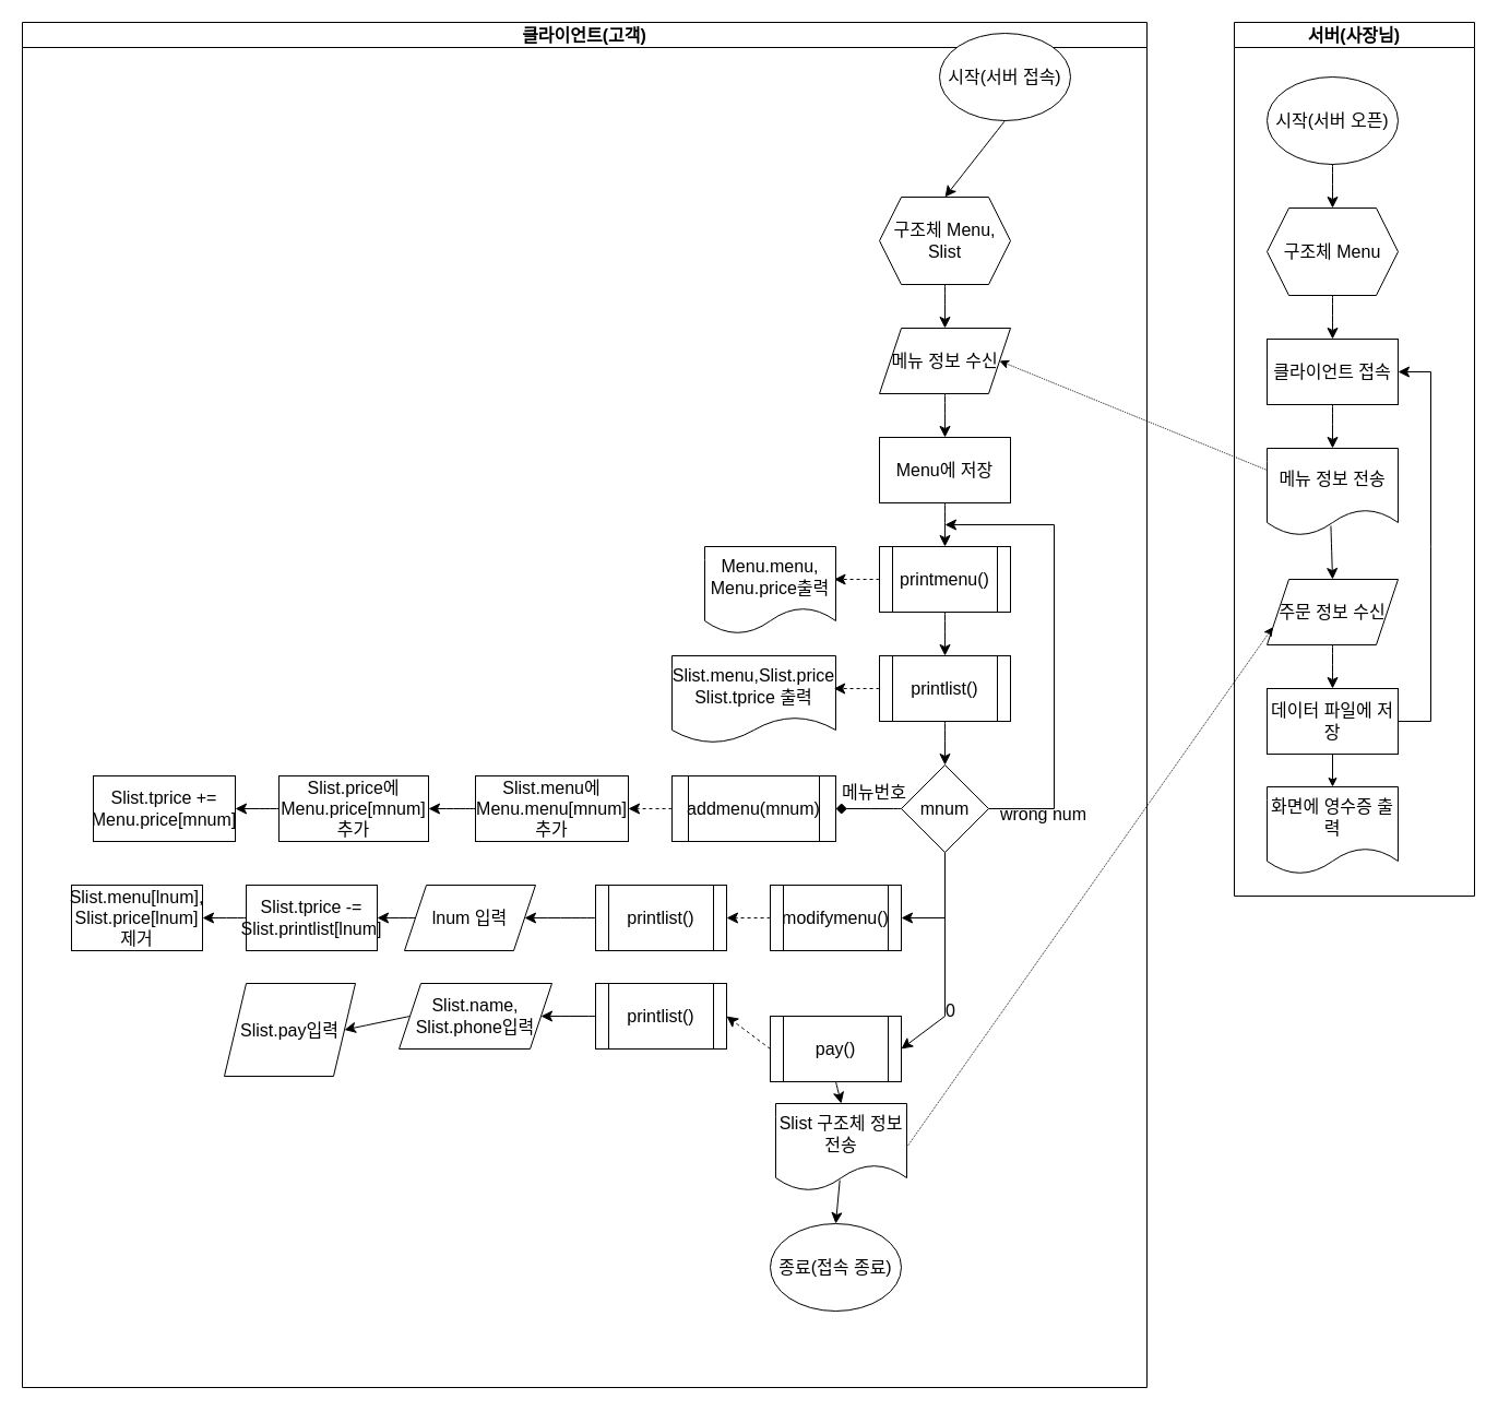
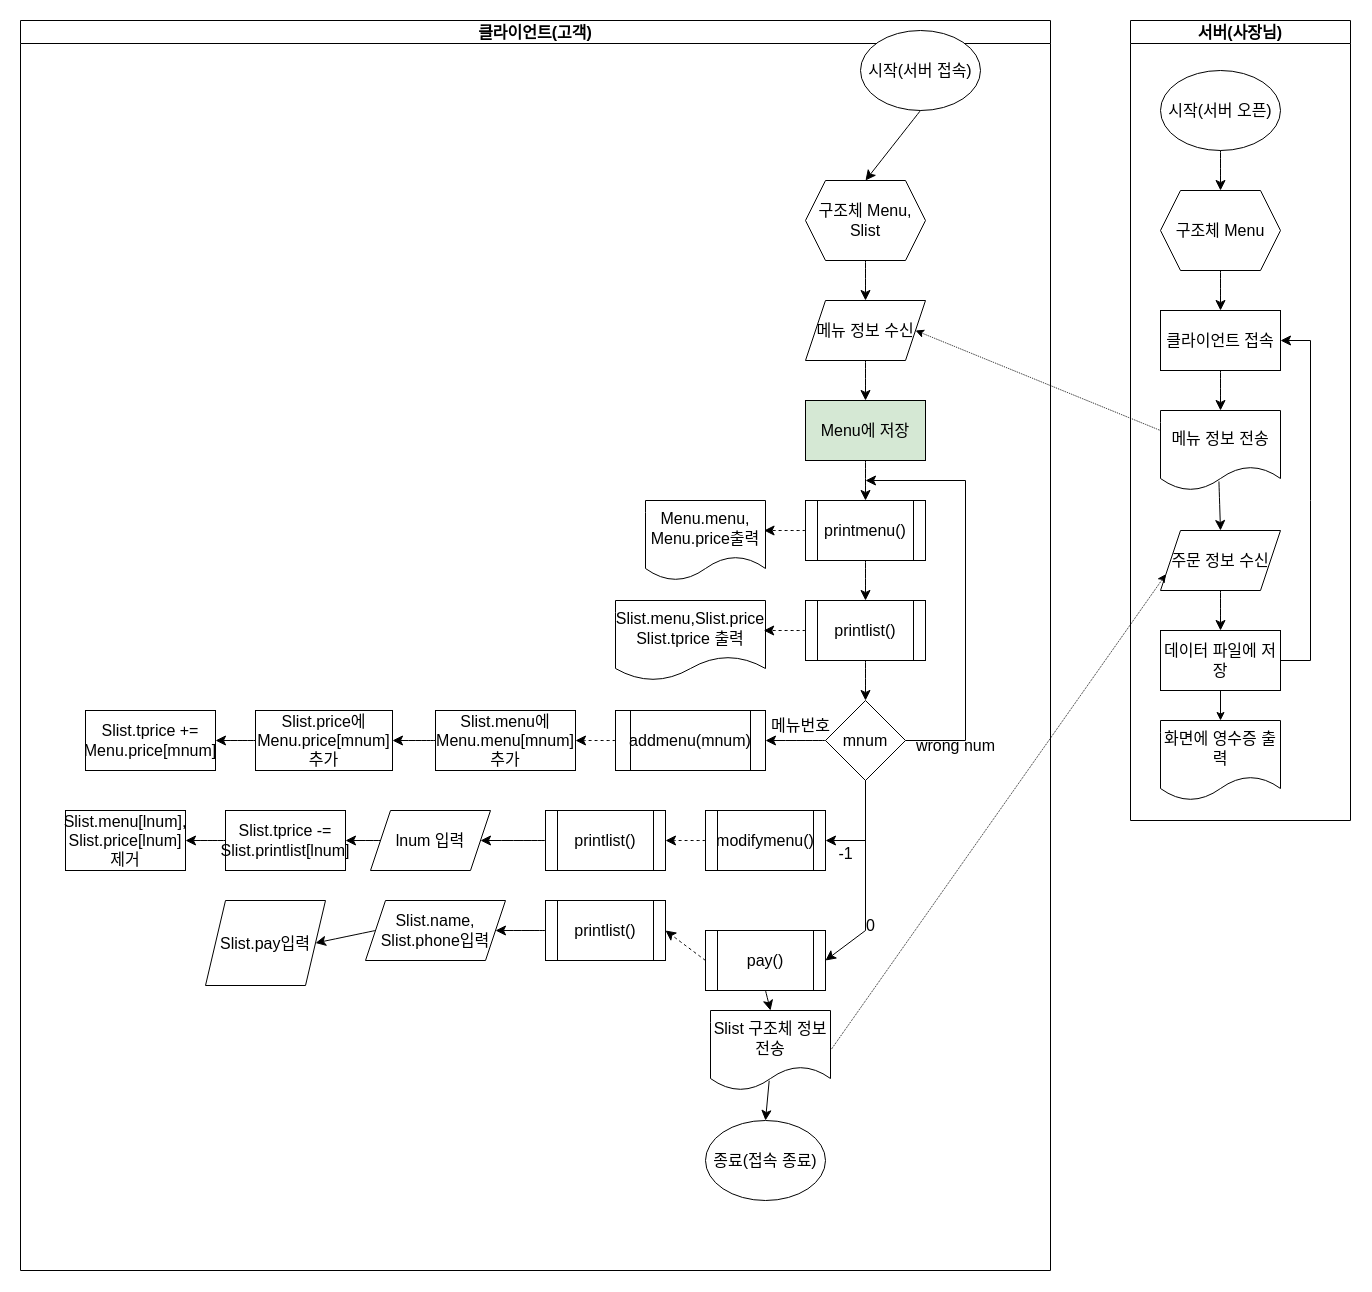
- <mxCell id="12" value="Menu에 저장" style="rounded=0;whiteSpace=wrap;html=1;fontSize=16;" vertex="1" parent="2"><mxGeometry x="785" y="380" width="120" height="60" as="geometry" /></mxCell>
+ <mxCell id="12" value="Menu에 저장" style="rounded=0;whiteSpace=wrap;html=1;fontSize=16;fillColor=#d5e8d4;" vertex="1" parent="2"><mxGeometry x="785" y="380" width="120" height="60" as="geometry" /></mxCell>
- <mxCell id="27" style="edgeStyle=none;curved=1;rounded=0;orthogonalLoop=1;jettySize=auto;html=1;exitX=0;exitY=0.5;exitDx=0;exitDy=0;entryX=1;entryY=0.5;entryDx=0;entryDy=0;fontSize=12;startSize=8;endSize=8;endArrow=diamond;" edge="1" parent="2" source="19" target="26"><mxGeometry relative="1" as="geometry" /></mxCell>
+ <mxCell id="27" style="edgeStyle=none;curved=1;rounded=0;orthogonalLoop=1;jettySize=auto;html=1;exitX=0;exitY=0.5;exitDx=0;exitDy=0;entryX=1;entryY=0.5;entryDx=0;entryDy=0;fontSize=12;startSize=8;endSize=8;" edge="1" parent="2" source="19" target="26"><mxGeometry relative="1" as="geometry" /></mxCell>
+ <mxCell id="44" value="-1" style="text;html=1;align=center;verticalAlign=middle;resizable=0;points=[];autosize=1;strokeColor=none;fillColor=none;fontSize=16;" vertex="1" parent="2"><mxGeometry x="805" y="818" width="40" height="30" as="geometry" /></mxCell>
